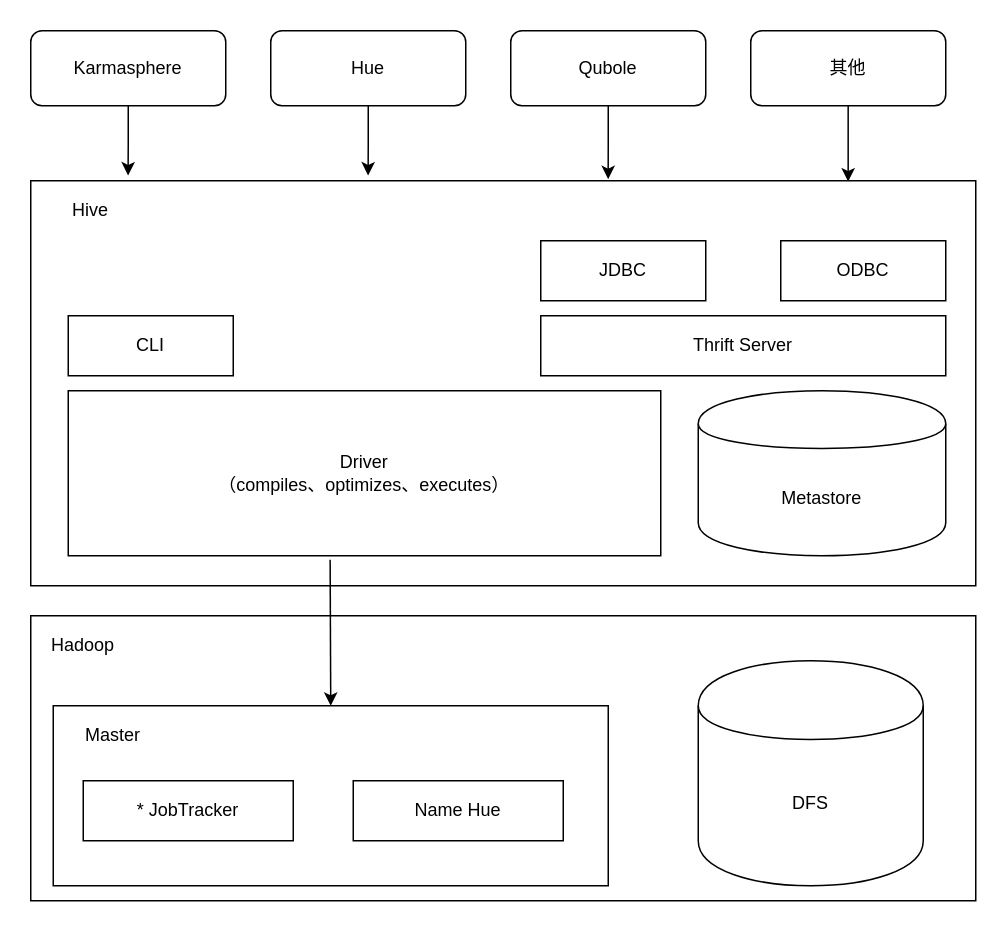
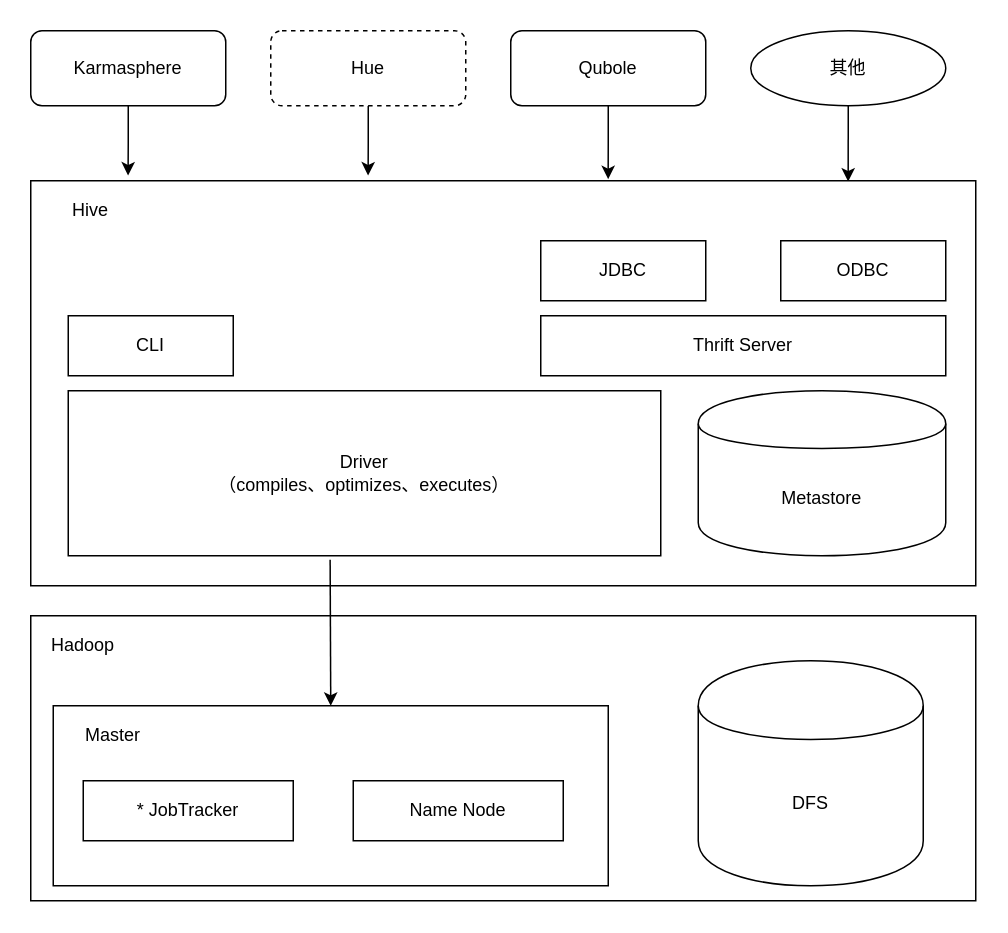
- <mxCell id="5" value="Hue" style="rounded=1;whiteSpace=wrap;html=1;" vertex="1" parent="1"><mxGeometry x="180" y="20" width="130" height="50" as="geometry" /></mxCell>
+ <mxCell id="5" value="Hue" style="rounded=1;whiteSpace=wrap;html=1;dashed=1;" vertex="1" parent="1"><mxGeometry x="180" y="20" width="130" height="50" as="geometry" /></mxCell>
- <mxCell id="9" value="其他" style="rounded=1;whiteSpace=wrap;html=1;" vertex="1" parent="1"><mxGeometry x="500" y="20" width="130" height="50" as="geometry" /></mxCell>
+ <mxCell id="9" value="其他" style="ellipse;whiteSpace=wrap;html=1;" vertex="1" parent="1"><mxGeometry x="500" y="20" width="130" height="50" as="geometry" /></mxCell>
- <mxCell id="14" value="Name Hue" style="rounded=0;whiteSpace=wrap;html=1;" vertex="1" parent="1"><mxGeometry x="235" y="520" width="140" height="40" as="geometry" /></mxCell>
+ <mxCell id="14" value="Name Node" style="rounded=0;whiteSpace=wrap;html=1;" vertex="1" parent="1"><mxGeometry x="235" y="520" width="140" height="40" as="geometry" /></mxCell>
